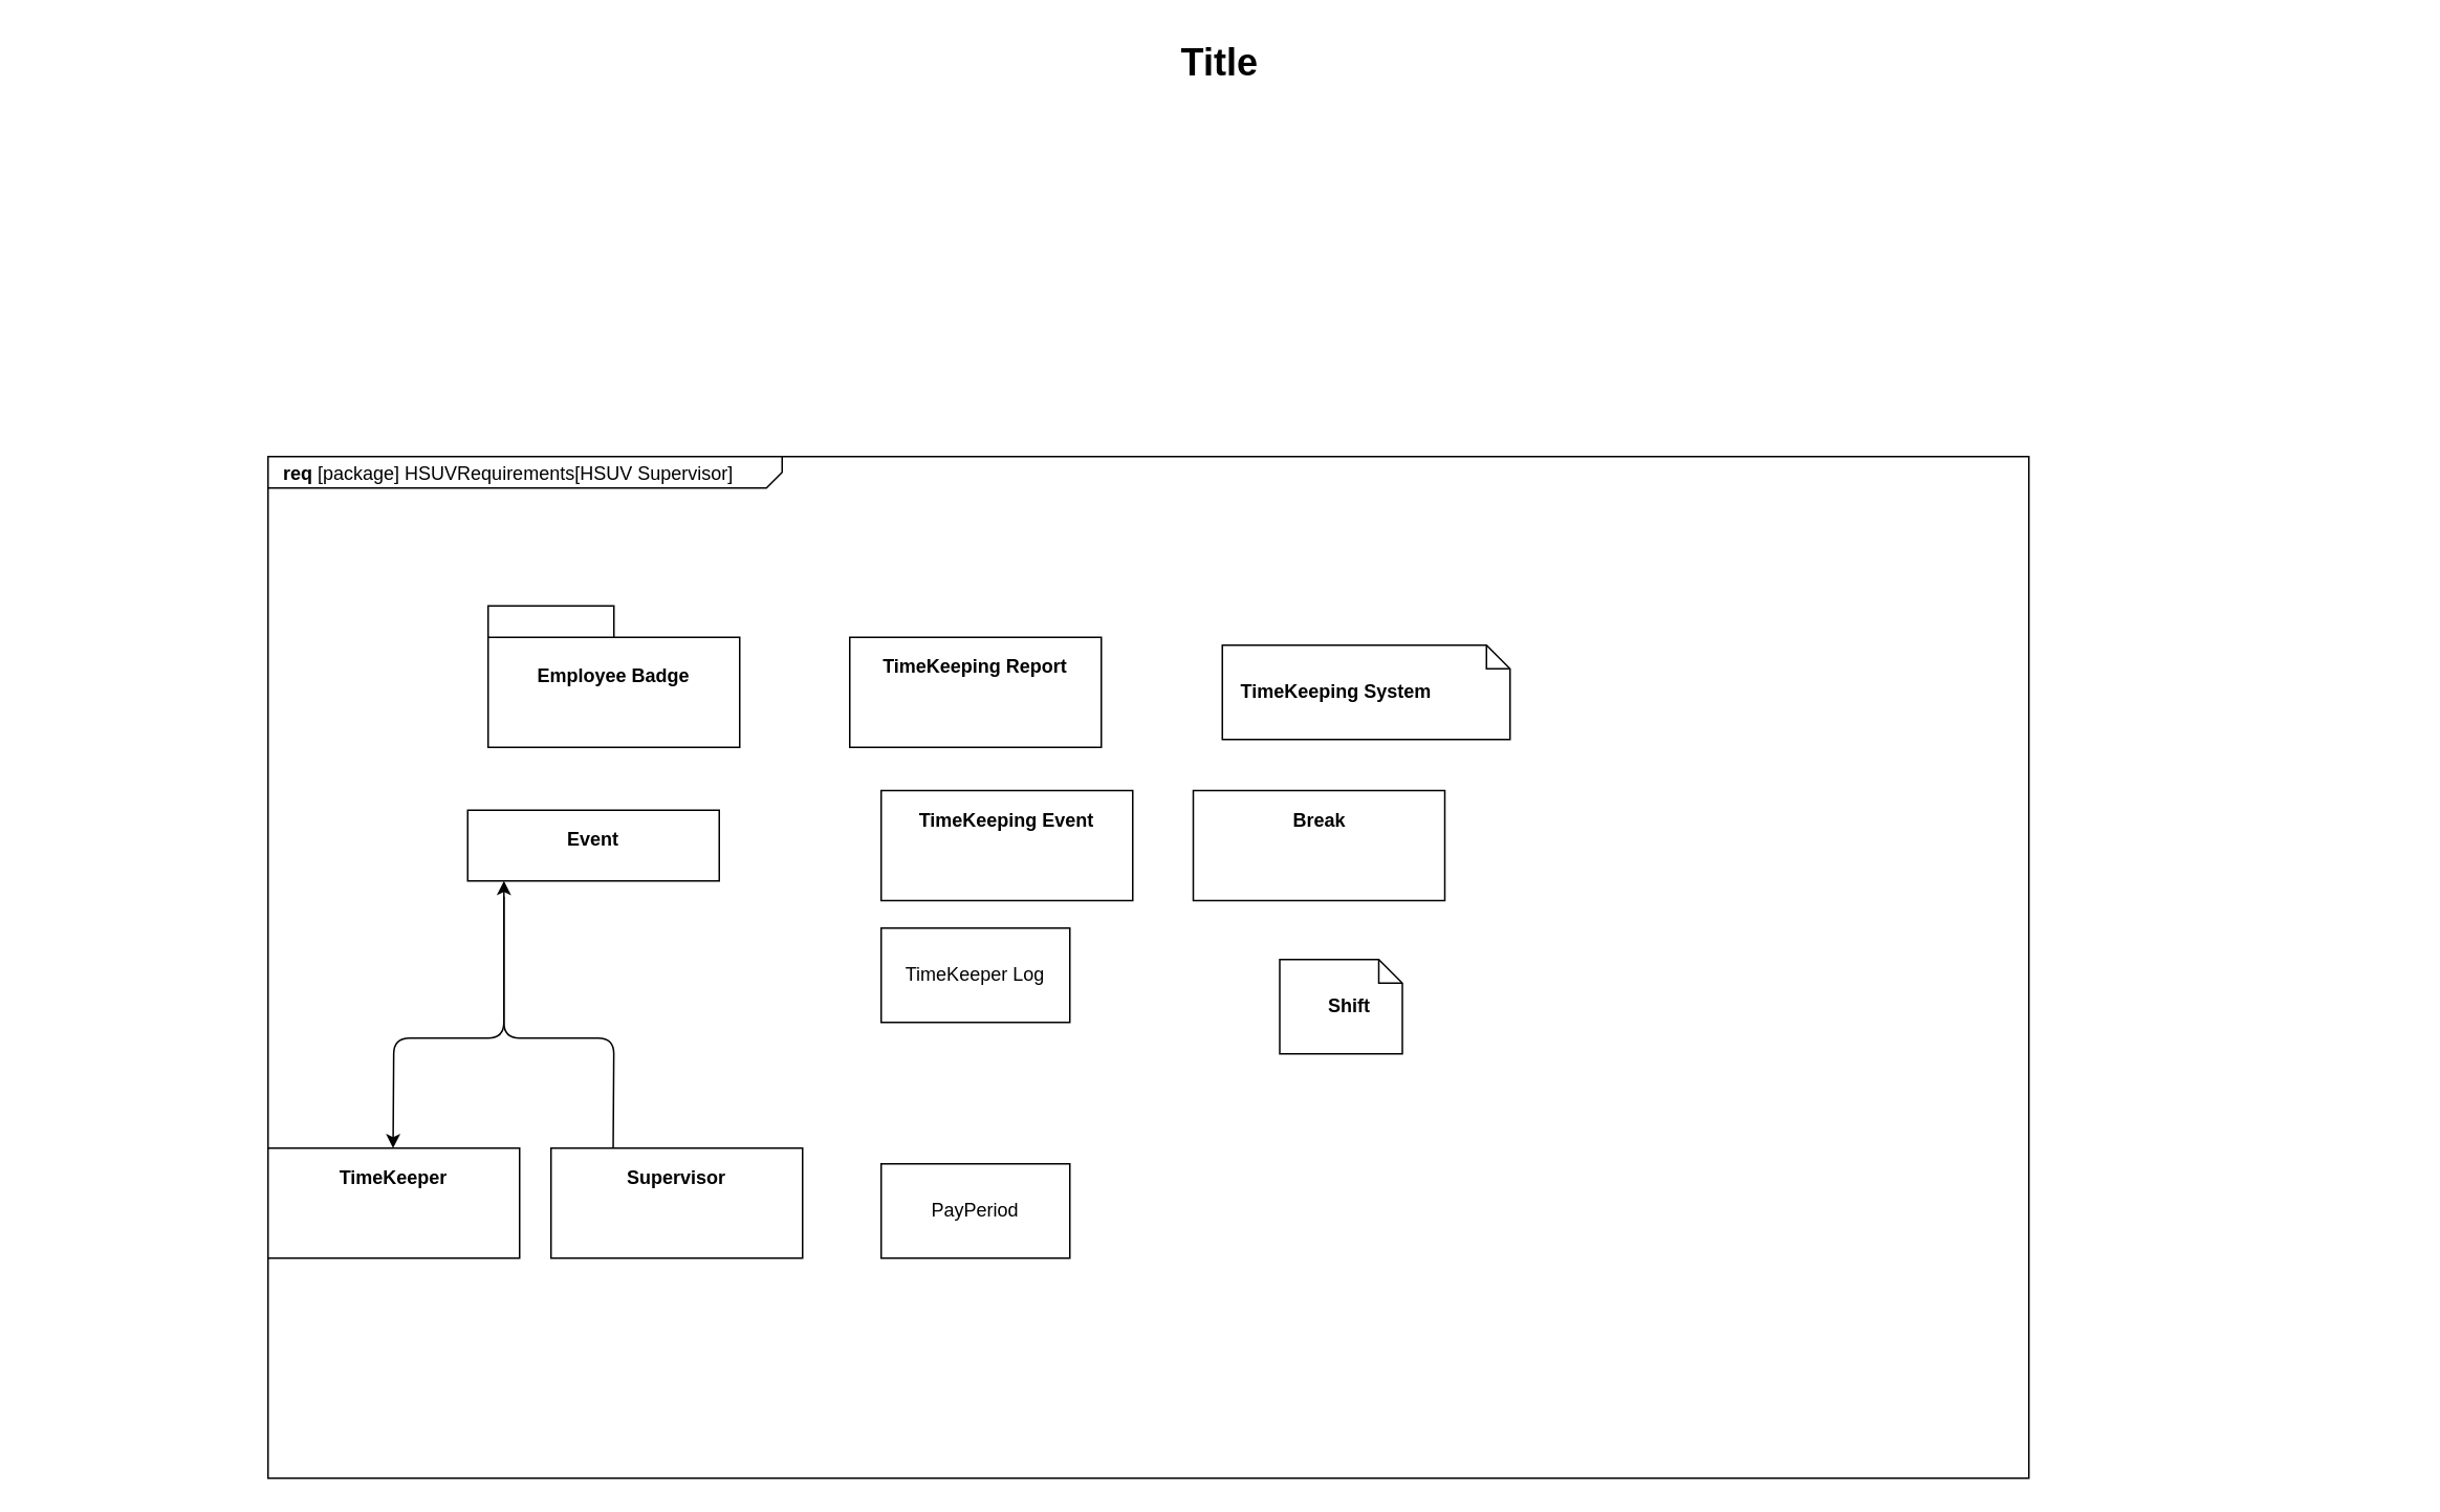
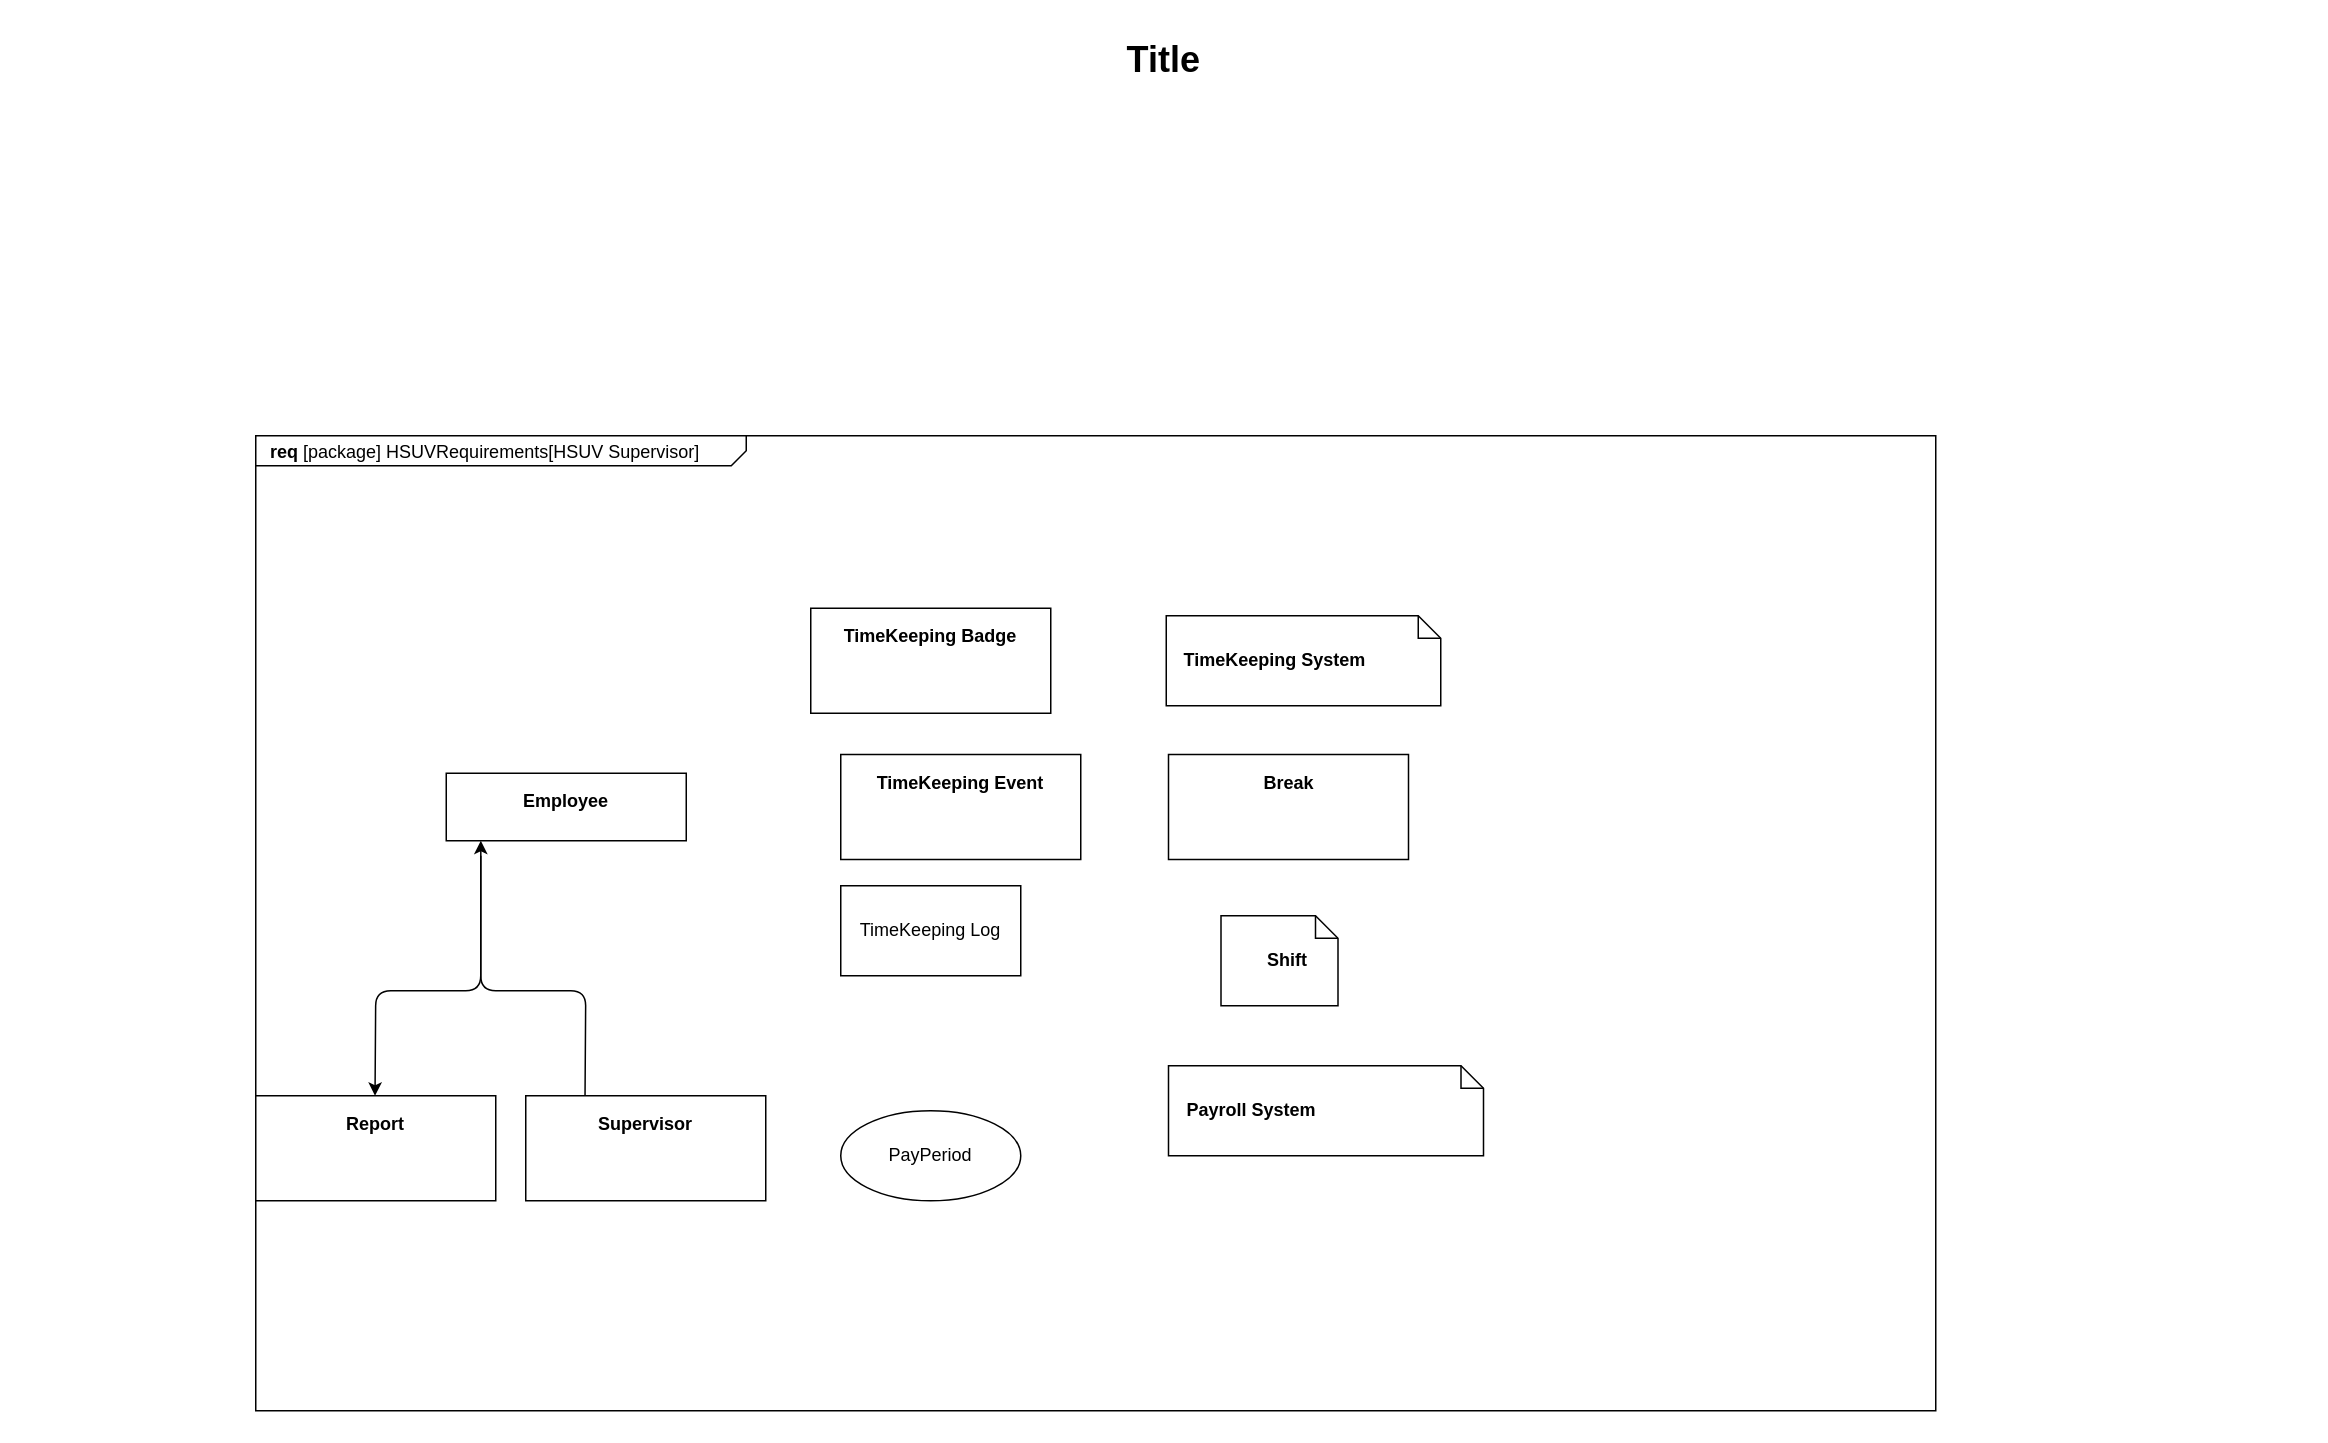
- <mxCell id="6" value="&lt;p&gt;TimeKeeping Report&lt;/p&gt;" style="shape=rect;html=1;overflow=fill;whiteSpace=wrap;align=center;fontStyle=1" parent="1" vertex="1"><mxGeometry x="540" y="405" width="160" height="70" as="geometry" /></mxCell>
+ <mxCell id="6" value="&lt;p&gt;TimeKeeping Badge&lt;/p&gt;" style="shape=rect;html=1;overflow=fill;whiteSpace=wrap;align=center;fontStyle=1" parent="1" vertex="1"><mxGeometry x="540" y="405" width="160" height="70" as="geometry" /></mxCell>
- <mxCell id="3" value="Employee Badge" style="shape=folder;tabWidth=80;tabHeight=20;tabPosition=left;strokeWidth=1;html=1;whiteSpace=wrap;align=center;fontSize=12;fontStyle=1" parent="1" vertex="1"><mxGeometry x="310" y="385" width="160" height="90" as="geometry" /></mxCell>
- <mxCell id="5" value="&lt;p&gt;Event&lt;/p&gt;&lt;p&gt;&lt;br&gt;&lt;/p&gt;" style="shape=rect;html=1;overflow=fill;whiteSpace=wrap;align=center;fontStyle=1" parent="1" vertex="1"><mxGeometry x="297" y="515" width="160" height="45" as="geometry" /></mxCell>
+ <mxCell id="5" value="&lt;p&gt;Employee&lt;/p&gt;&lt;p&gt;&lt;br&gt;&lt;/p&gt;" style="shape=rect;html=1;overflow=fill;whiteSpace=wrap;align=center;fontStyle=1" parent="1" vertex="1"><mxGeometry x="297" y="515" width="160" height="45" as="geometry" /></mxCell>
- <mxCell id="7" value="&lt;p&gt;&lt;span&gt;Break&lt;/span&gt;&lt;br&gt;&lt;/p&gt;" style="shape=rect;html=1;overflow=fill;whiteSpace=wrap;align=center;fontStyle=1" parent="1" vertex="1"><mxGeometry x="758.5" y="502.5" width="160" height="70" as="geometry" /></mxCell>
+ <mxCell id="7" value="&lt;p&gt;&lt;span&gt;Break&lt;/span&gt;&lt;br&gt;&lt;/p&gt;" style="shape=rect;html=1;overflow=fill;whiteSpace=wrap;align=center;fontStyle=1" parent="1" vertex="1"><mxGeometry x="778.5" y="502.5" width="160" height="70" as="geometry" /></mxCell>
- <mxCell id="16" value="TimeKeeper Log" style="rounded=0;whiteSpace=wrap;html=1;" vertex="1" parent="1"><mxGeometry x="560" y="590" width="120" height="60" as="geometry" /></mxCell>
+ <mxCell id="16" value="TimeKeeping Log" style="rounded=0;whiteSpace=wrap;html=1;" vertex="1" parent="1"><mxGeometry x="560" y="590" width="120" height="60" as="geometry" /></mxCell>
- <mxCell id="8" value="&lt;p&gt;TimeKeeper&lt;/p&gt;" style="shape=rect;html=1;overflow=fill;whiteSpace=wrap;align=center;fontStyle=1" parent="1" vertex="1"><mxGeometry x="170" y="730" width="160" height="70" as="geometry" /></mxCell>
+ <mxCell id="8" value="&lt;p&gt;Report&lt;/p&gt;" style="shape=rect;html=1;overflow=fill;whiteSpace=wrap;align=center;fontStyle=1" parent="1" vertex="1"><mxGeometry x="170" y="730" width="160" height="70" as="geometry" /></mxCell>
+ <mxCell id="12" value="&lt;b&gt;Payroll System&lt;/b&gt;" style="shape=note;size=15;align=left;spacingLeft=10;html=1;whiteSpace=wrap;strokeWidth=1;fontSize=12;" parent="1" vertex="1"><mxGeometry x="778.5" y="710" width="210" height="60" as="geometry" /></mxCell>
- <mxCell id="17" value="PayPeriod" style="rounded=0;whiteSpace=wrap;html=1;" vertex="1" parent="1"><mxGeometry x="560" y="740" width="120" height="60" as="geometry" /></mxCell>
+ <mxCell id="17" value="PayPeriod" style="ellipse;whiteSpace=wrap;html=1;" vertex="1" parent="1"><mxGeometry x="560" y="740" width="120" height="60" as="geometry" /></mxCell>
